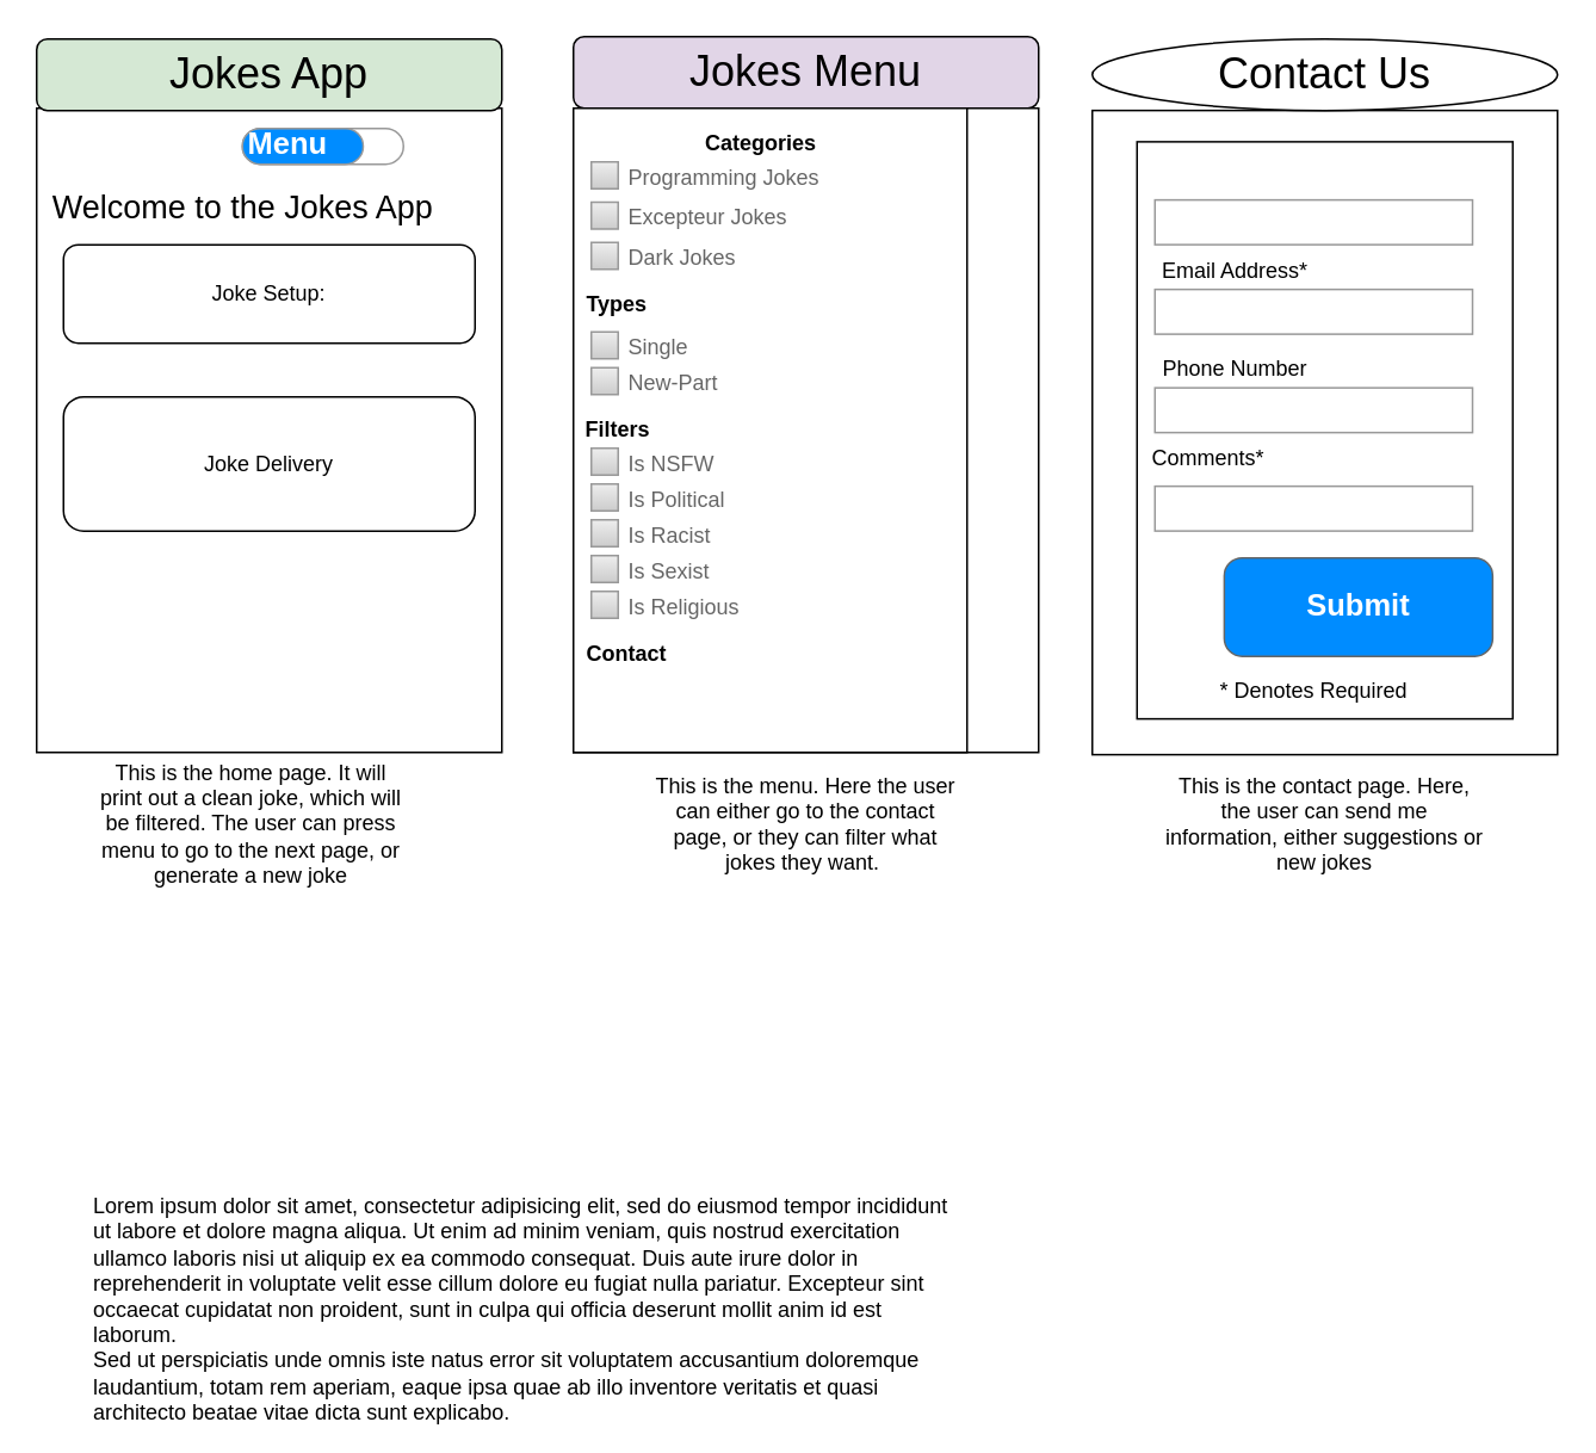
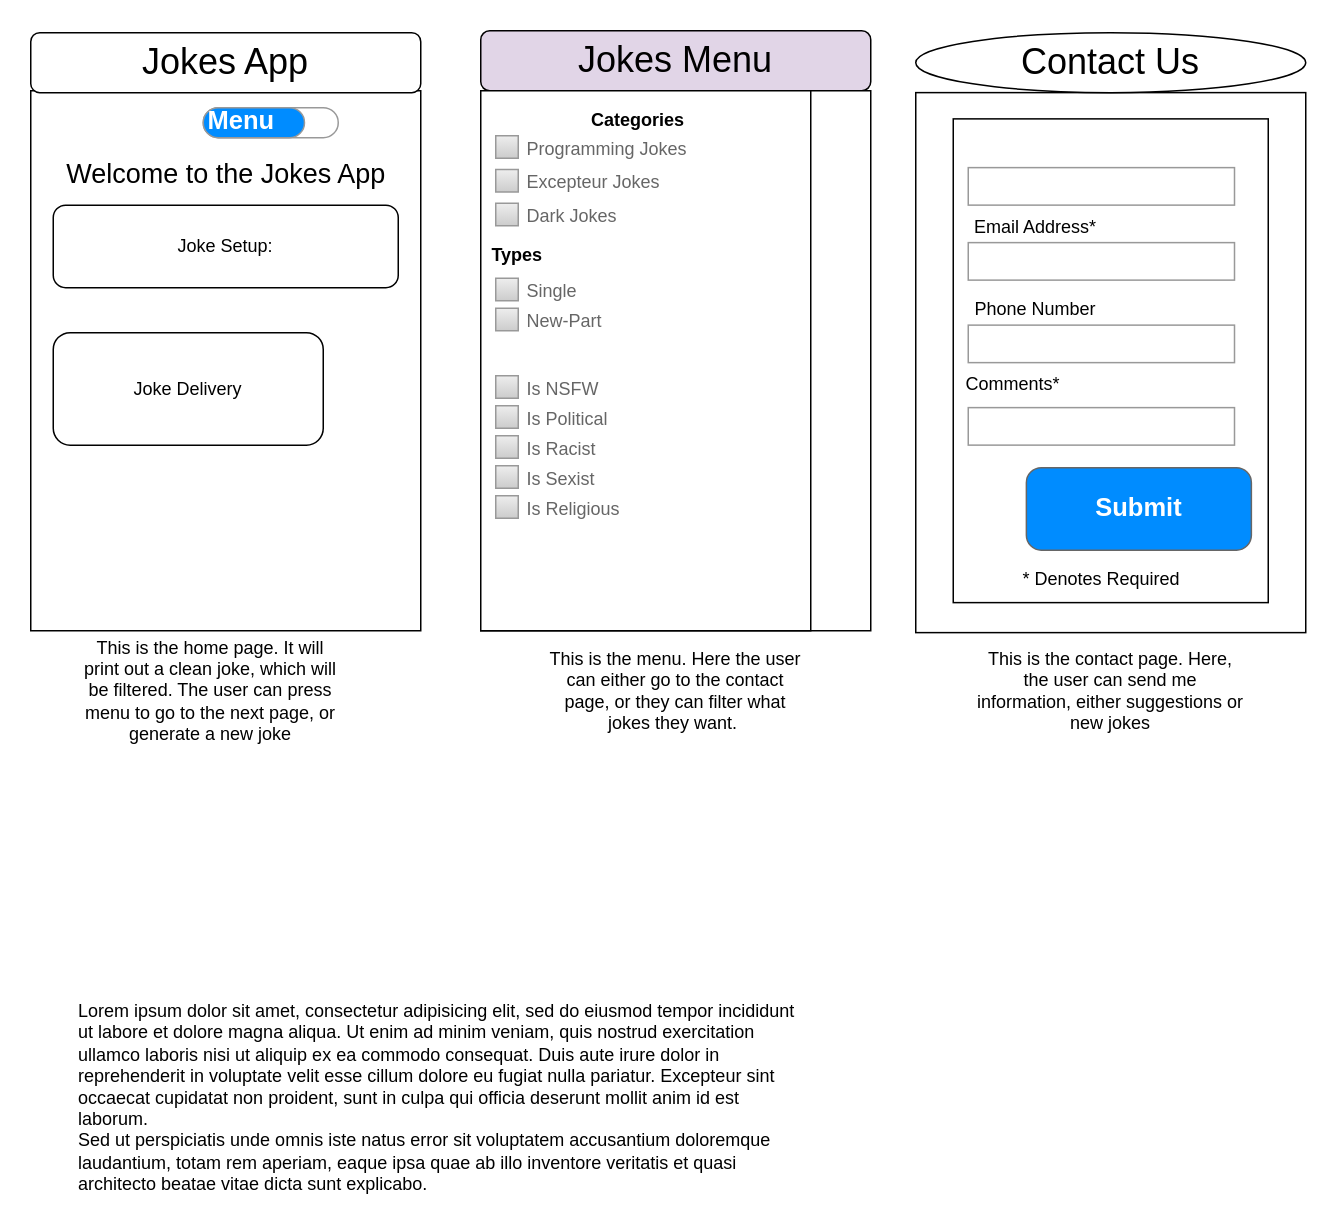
- <mxCell id="5" value="&lt;font style=&quot;font-size: 24px&quot;&gt;Jokes App&lt;/font&gt;" style="rounded=1;whiteSpace=wrap;html=1;fillColor=#d5e8d4;" vertex="1" parent="1"><mxGeometry x="20" y="21.25" width="260" height="40" as="geometry" /></mxCell>
+ <mxCell id="5" value="&lt;font style=&quot;font-size: 24px&quot;&gt;Jokes App&lt;/font&gt;" style="rounded=1;whiteSpace=wrap;html=1;" vertex="1" parent="1"><mxGeometry x="20" y="21.25" width="260" height="40" as="geometry" /></mxCell>
- <mxCell id="6" value="&lt;font style=&quot;font-size: 18px&quot;&gt;Welcome to the Jokes App&lt;/font&gt;" style="text;html=1;strokeColor=none;fillColor=none;align=center;verticalAlign=middle;whiteSpace=wrap;rounded=0;" vertex="1" parent="1"><mxGeometry x="22.5" y="106.25" width="225" height="20" as="geometry" /></mxCell>
+ <mxCell id="6" value="&lt;font style=&quot;font-size: 18px&quot;&gt;Welcome to the Jokes App&lt;/font&gt;" style="text;html=1;strokeColor=none;fillColor=none;align=center;verticalAlign=middle;whiteSpace=wrap;rounded=0;" vertex="1" parent="1"><mxGeometry x="37.5" y="106.25" width="225" height="20" as="geometry" /></mxCell>
- <mxCell id="13" value="&lt;b&gt;Filters&lt;/b&gt;" style="text;html=1;strokeColor=none;fillColor=none;align=center;verticalAlign=middle;whiteSpace=wrap;rounded=0;" vertex="1" parent="1"><mxGeometry x="320" y="230" width="50" height="20" as="geometry" /></mxCell>
- <mxCell id="8" value="Joke Delivery" style="rounded=1;whiteSpace=wrap;html=1;" vertex="1" parent="1"><mxGeometry x="35" y="221.25" width="230" height="75" as="geometry" /></mxCell>
+ <mxCell id="8" value="Joke Delivery" style="rounded=1;whiteSpace=wrap;html=1;" vertex="1" parent="1"><mxGeometry x="35" y="221.25" width="180" height="75" as="geometry" /></mxCell>
- <mxCell id="25" value="&lt;b&gt;Contact&lt;/b&gt;" style="text;html=1;strokeColor=none;fillColor=none;align=center;verticalAlign=middle;whiteSpace=wrap;rounded=0;" vertex="1" parent="1"><mxGeometry x="320" y="355" width="60" height="20" as="geometry" /></mxCell>
